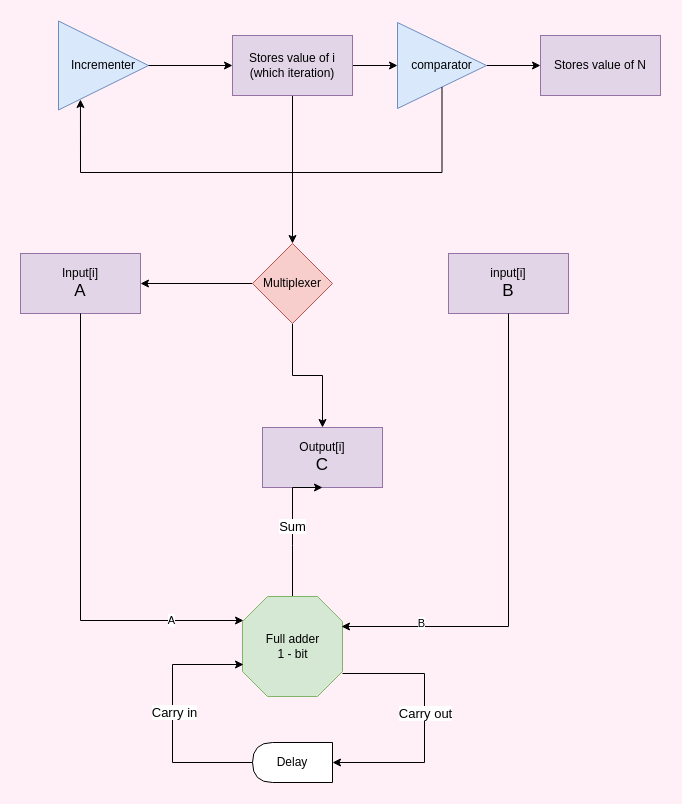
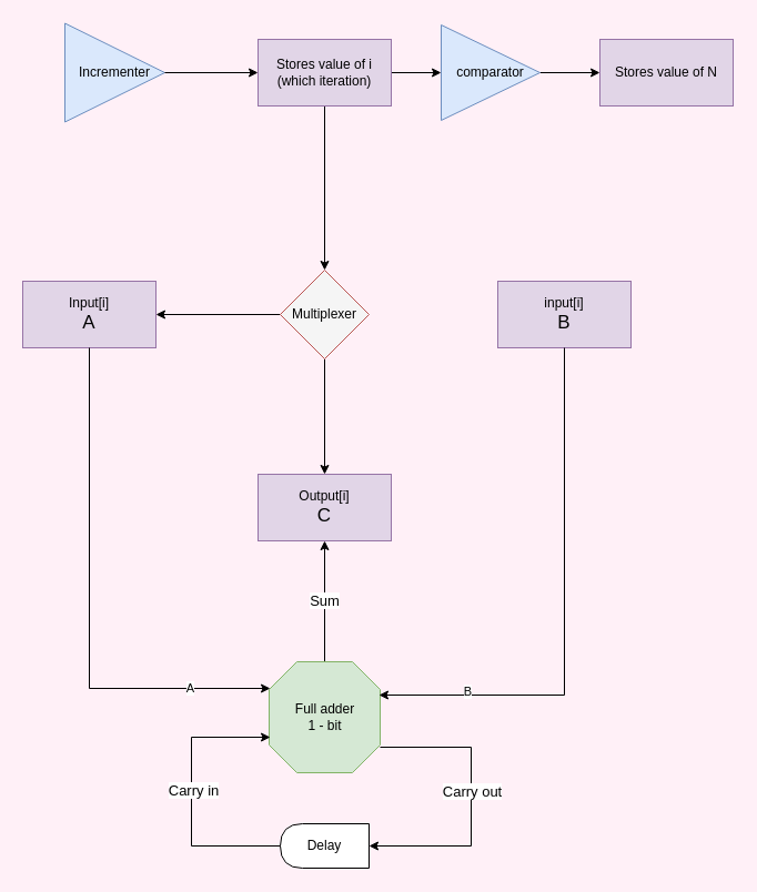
- <mxCell id="10" style="edgeStyle=orthogonalEdgeStyle;rounded=0;orthogonalLoop=1;jettySize=auto;html=1;entryX=0.244;entryY=0.882;entryDx=0;entryDy=0;entryPerimeter=0;" edge="1" parent="1" source="9" target="3"><mxGeometry relative="1" as="geometry"><Array as="points"><mxPoint x="442" y="172" /><mxPoint x="80" y="172" /></Array></mxGeometry></mxCell>
- <mxCell id="13" value="Multiplexer" style="rhombus;whiteSpace=wrap;html=1;fillColor=#f8cecc;strokeColor=#b85450;" vertex="1" parent="1"><mxGeometry x="252" y="243" width="80" height="80" as="geometry" /></mxCell>
+ <mxCell id="13" value="Multiplexer" style="rhombus;whiteSpace=wrap;html=1;fillColor=#f5f5f5;strokeColor=#b85450;" vertex="1" parent="1"><mxGeometry x="252" y="243" width="80" height="80" as="geometry" /></mxCell>
- <mxCell id="16" value="Output[i]&lt;div&gt;&lt;font style=&quot;font-size: 17px;&quot;&gt;C&lt;/font&gt;&lt;/div&gt;" style="rounded=0;whiteSpace=wrap;html=1;fillColor=#e1d5e7;strokeColor=#9673a6;" vertex="1" parent="1"><mxGeometry x="262" y="427" width="120" height="60" as="geometry" /></mxCell>
+ <mxCell id="16" value="Output[i]&lt;div&gt;&lt;font style=&quot;font-size: 17px;&quot;&gt;C&lt;/font&gt;&lt;/div&gt;" style="rounded=0;whiteSpace=wrap;html=1;fillColor=#e1d5e7;strokeColor=#9673a6;" vertex="1" parent="1"><mxGeometry x="232" y="427" width="120" height="60" as="geometry" /></mxCell>
